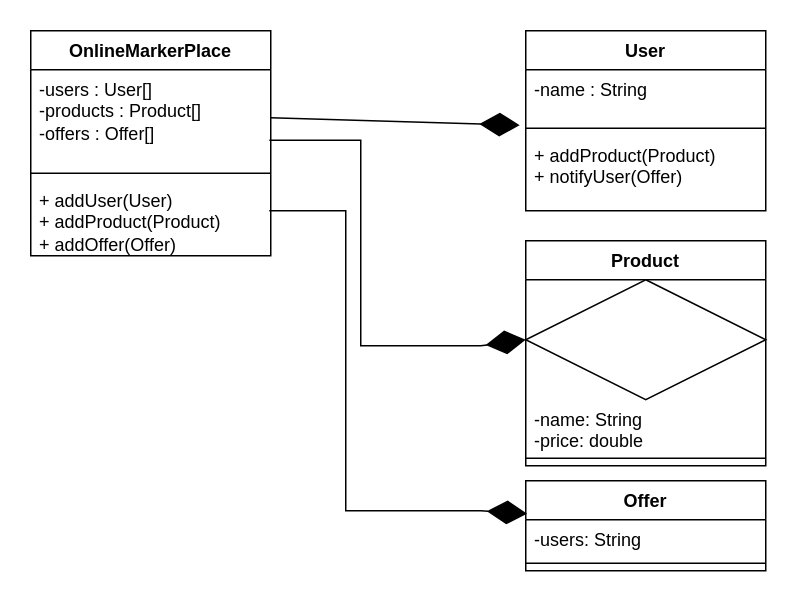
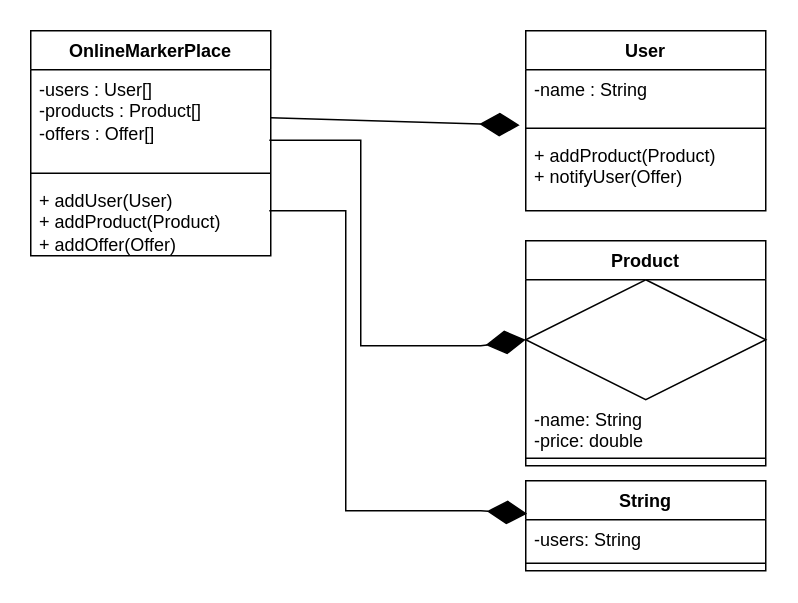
- <mxCell id="14" value="Offer" style="swimlane;fontStyle=1;align=center;verticalAlign=top;childLayout=stackLayout;horizontal=1;startSize=26;horizontalStack=0;resizeParent=1;resizeParentMax=0;resizeLast=0;collapsible=1;marginBottom=0;whiteSpace=wrap;html=1;" vertex="1" parent="1"><mxGeometry x="350" y="320" width="160" height="60" as="geometry" /></mxCell>
+ <mxCell id="14" value="String" style="swimlane;fontStyle=1;align=center;verticalAlign=top;childLayout=stackLayout;horizontal=1;startSize=26;horizontalStack=0;resizeParent=1;resizeParentMax=0;resizeLast=0;collapsible=1;marginBottom=0;whiteSpace=wrap;html=1;" vertex="1" parent="1"><mxGeometry x="350" y="320" width="160" height="60" as="geometry" /></mxCell>
